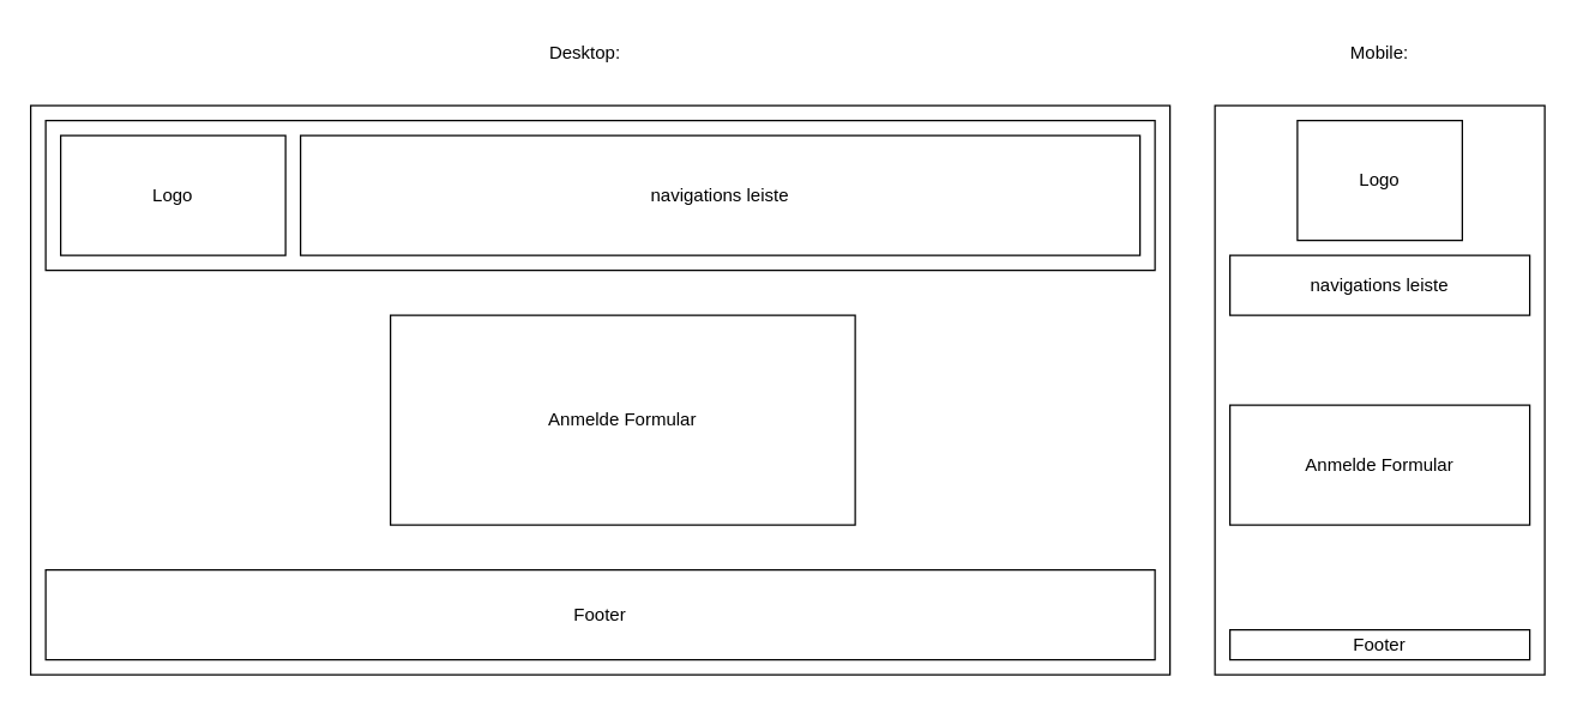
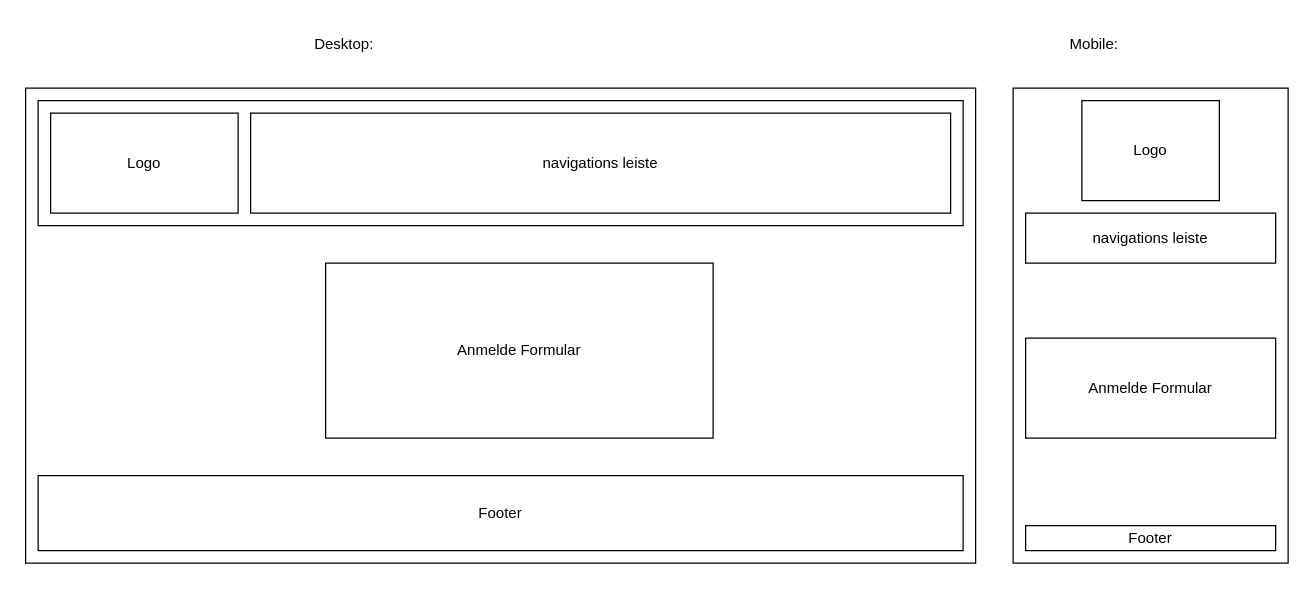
- <mxCell id="12" value="&lt;div&gt;Desktop:&lt;/div&gt;" style="text;html=1;strokeColor=none;fillColor=none;align=center;verticalAlign=middle;whiteSpace=wrap;rounded=0;" parent="1" vertex="1"><mxGeometry x="360" y="20" width="60" height="30" as="geometry" /></mxCell>
+ <mxCell id="12" value="&lt;div&gt;Desktop:&lt;/div&gt;" style="text;html=1;strokeColor=none;fillColor=none;align=center;verticalAlign=middle;whiteSpace=wrap;rounded=0;" parent="1" vertex="1"><mxGeometry x="245" y="20" width="60" height="30" as="geometry" /></mxCell>
- <mxCell id="13" value="&lt;div&gt;Mobile:&lt;/div&gt;" style="text;html=1;strokeColor=none;fillColor=none;align=center;verticalAlign=middle;whiteSpace=wrap;rounded=0;" parent="1" vertex="1"><mxGeometry x="890" y="20" width="60" height="30" as="geometry" /></mxCell>
+ <mxCell id="13" value="&lt;div&gt;Mobile:&lt;/div&gt;" style="text;html=1;strokeColor=none;fillColor=none;align=center;verticalAlign=middle;whiteSpace=wrap;rounded=0;" parent="1" vertex="1"><mxGeometry x="845" y="20" width="60" height="30" as="geometry" /></mxCell>
